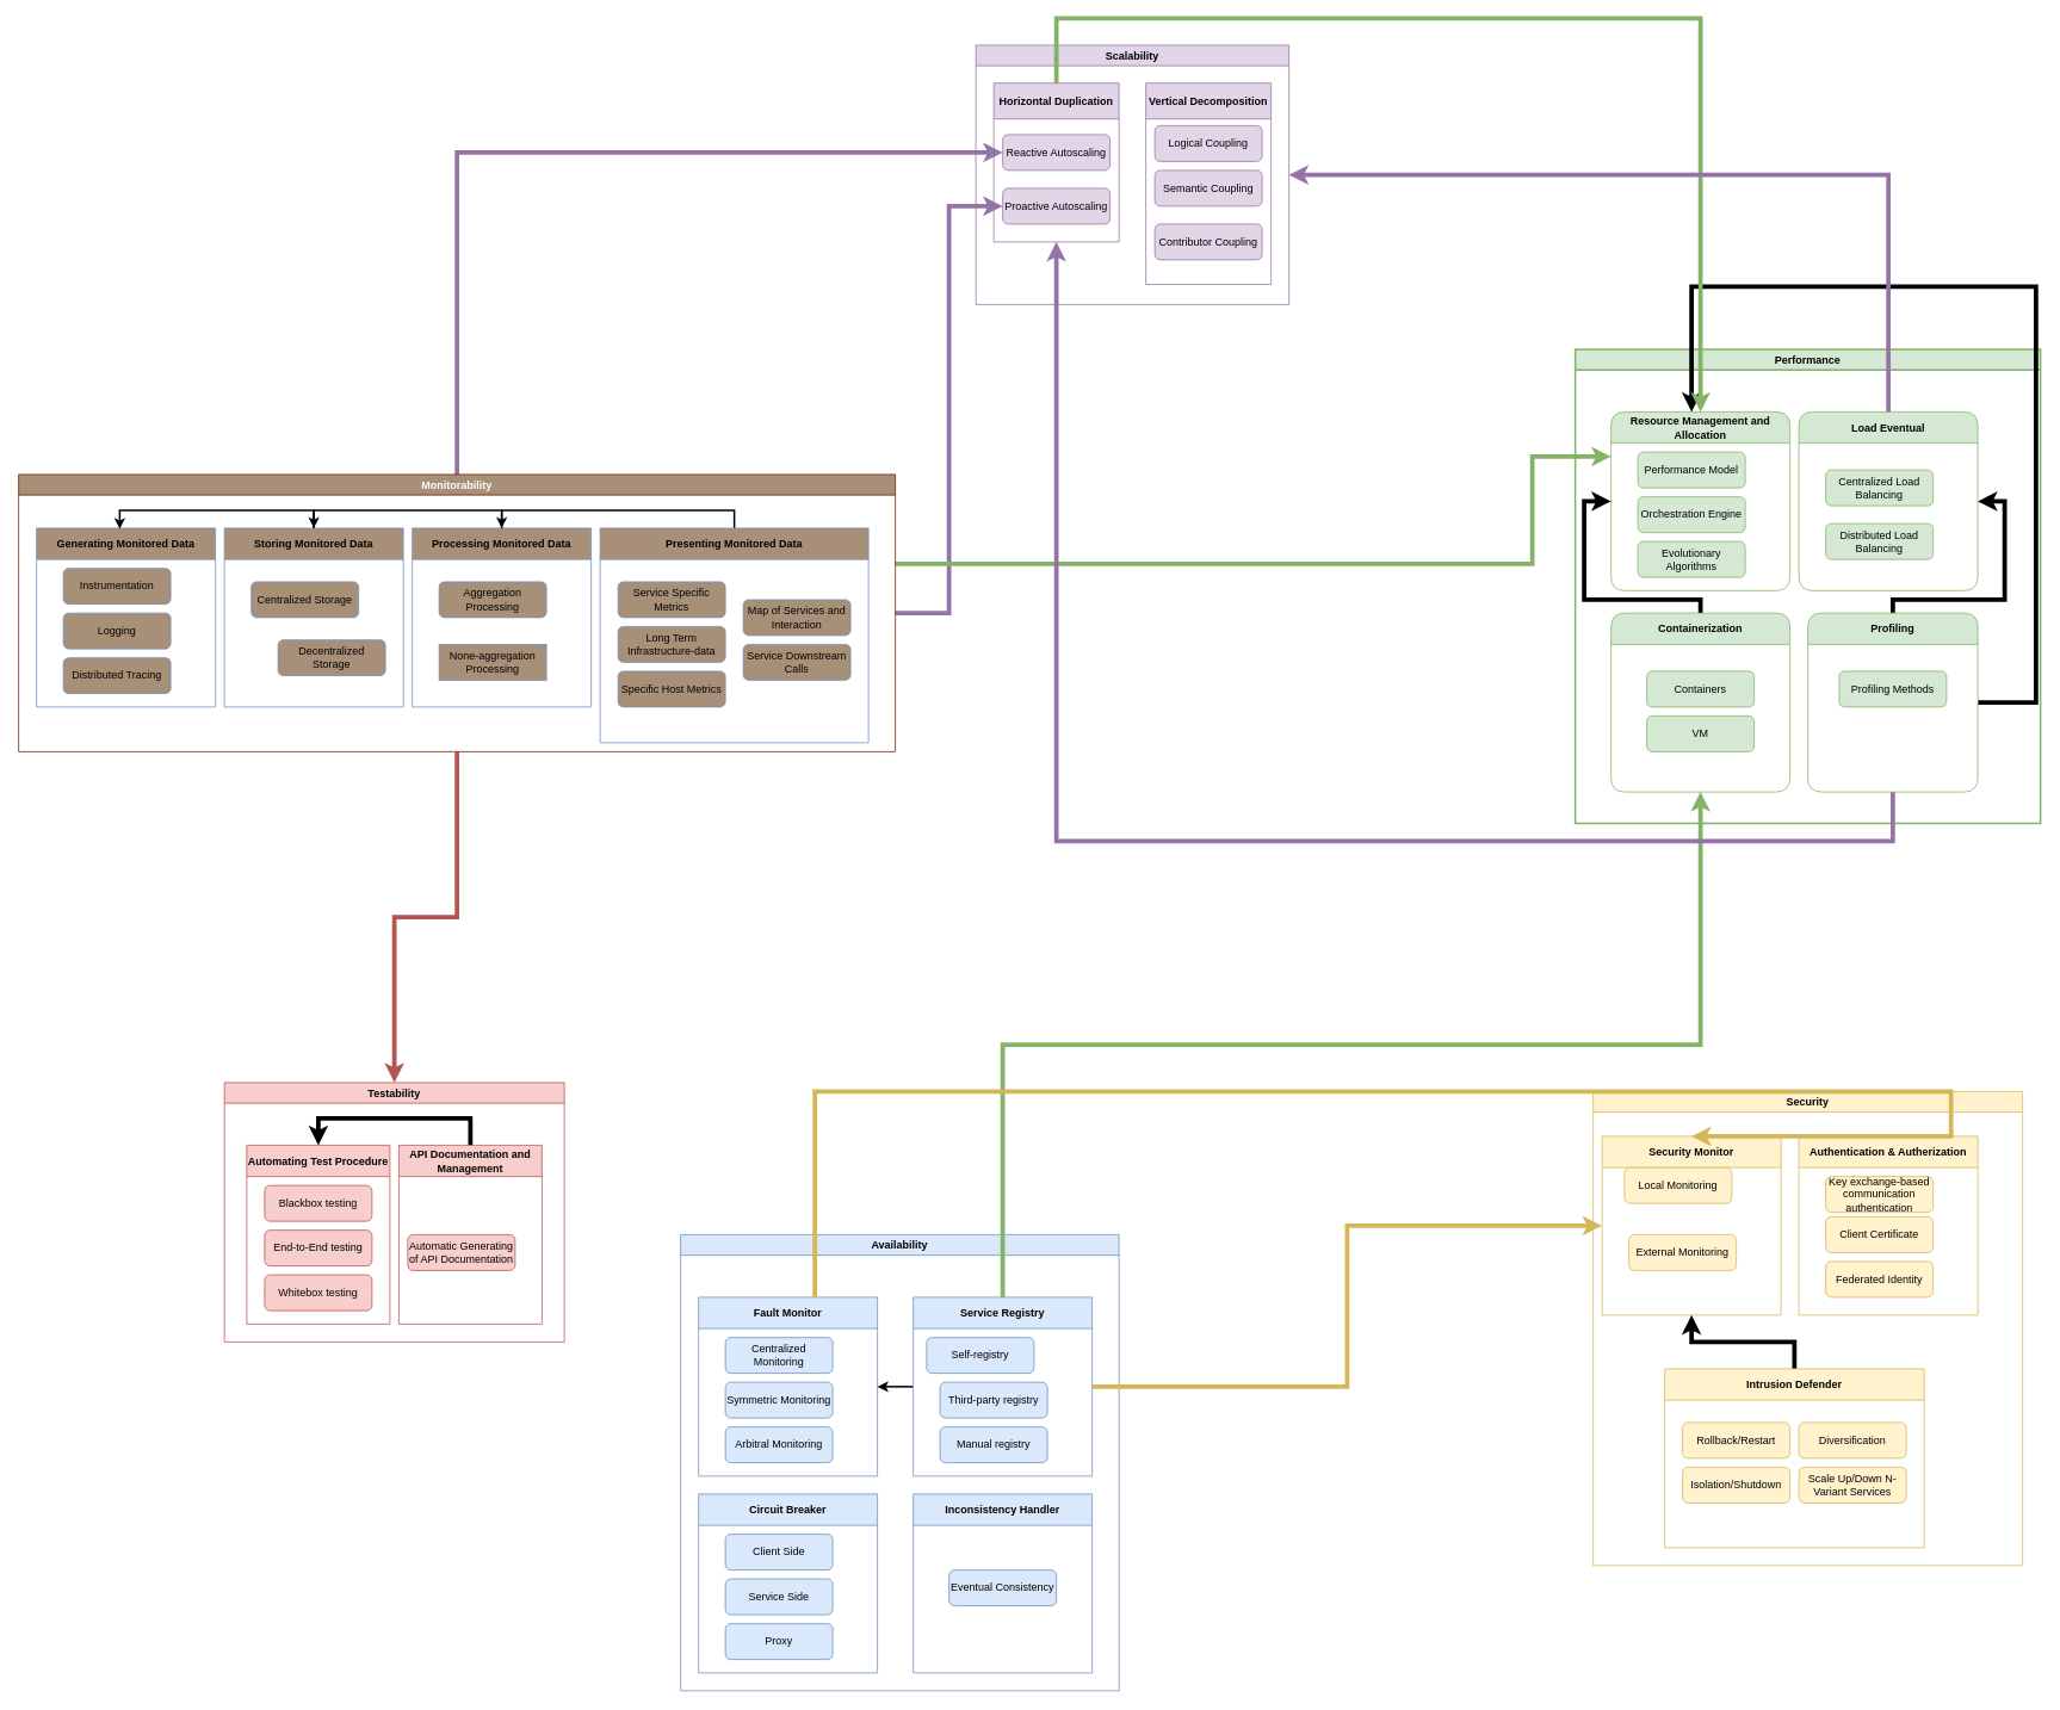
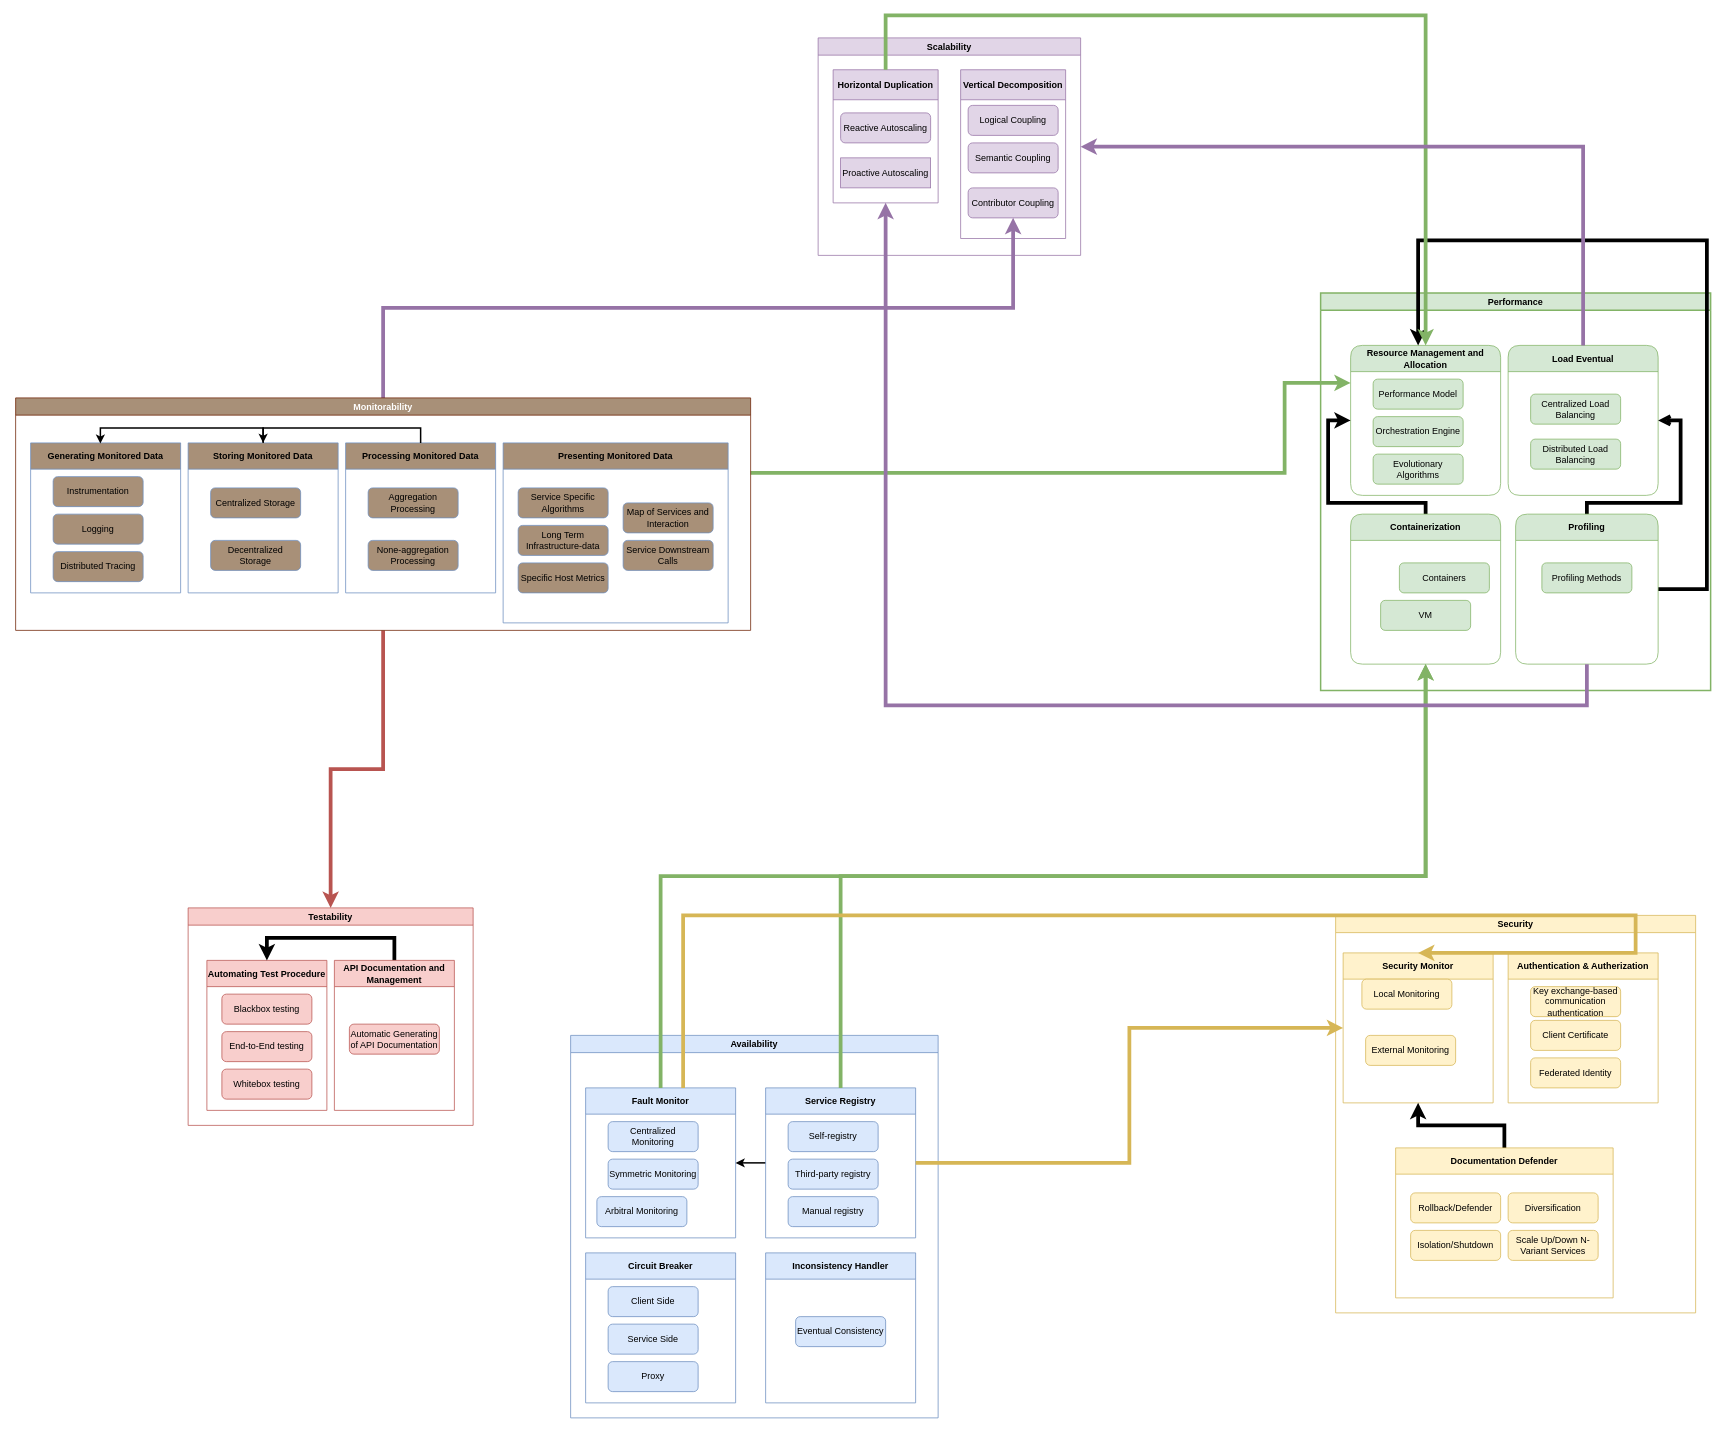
- <mxCell id="43" style="edgeStyle=orthogonalEdgeStyle;rounded=0;orthogonalLoop=1;jettySize=auto;html=1;exitX=0.5;exitY=0;exitDx=0;exitDy=0;entryX=0;entryY=0.5;entryDx=0;entryDy=0;strokeColor=#9673a6;strokeWidth=5;fillColor=#e1d5e7;" parent="1" source="46" target="4" edge="1"><mxGeometry relative="1" as="geometry" /></mxCell>
+ <mxCell id="43" style="edgeStyle=orthogonalEdgeStyle;rounded=0;orthogonalLoop=1;jettySize=auto;html=1;exitX=0.5;exitY=0;exitDx=0;exitDy=0;strokeColor=#9673a6;strokeWidth=5;fillColor=#e1d5e7;" parent="1" source="46" target="9" edge="1"><mxGeometry relative="1" as="geometry" /></mxCell>
- <mxCell id="5" value="Proactive Autoscaling" style="rounded=1;whiteSpace=wrap;html=1;fillColor=#e1d5e7;strokeColor=#9673a6;" parent="3" vertex="1"><mxGeometry x="10" y="117.5" width="120" height="40" as="geometry" /></mxCell>
+ <mxCell id="5" value="Proactive Autoscaling" style="whiteSpace=wrap;html=1;fillColor=#e1d5e7;strokeColor=#9673a6;rounded=0;" parent="3" vertex="1"><mxGeometry x="10" y="117.5" width="120" height="40" as="geometry" /></mxCell>
- <mxCell id="42" style="edgeStyle=orthogonalEdgeStyle;rounded=0;orthogonalLoop=1;jettySize=auto;html=1;entryX=0;entryY=0.5;entryDx=0;entryDy=0;strokeColor=#9673a6;strokeWidth=5;fillColor=#e1d5e7;" parent="1" source="46" target="5" edge="1"><mxGeometry relative="1" as="geometry" /></mxCell>
- <mxCell id="23" style="edgeStyle=orthogonalEdgeStyle;rounded=0;orthogonalLoop=1;jettySize=auto;html=1;exitX=0.5;exitY=0;exitDx=0;exitDy=0;entryX=1;entryY=0.5;entryDx=0;entryDy=0;strokeWidth=5;" parent="10" source="24" target="15" edge="1"><mxGeometry relative="1" as="geometry"><Array as="points"><mxPoint x="355" y="280" /><mxPoint x="480" y="280" /><mxPoint x="480" y="170" /></Array></mxGeometry></mxCell>
+ <mxCell id="23" style="edgeStyle=orthogonalEdgeStyle;rounded=0;orthogonalLoop=1;jettySize=auto;html=1;exitX=0.5;exitY=0;exitDx=0;exitDy=0;entryX=1;entryY=0.5;entryDx=0;entryDy=0;strokeWidth=5;endArrow=open;" parent="10" source="24" target="15" edge="1"><mxGeometry relative="1" as="geometry"><Array as="points"><mxPoint x="355" y="280" /><mxPoint x="480" y="280" /><mxPoint x="480" y="170" /></Array></mxGeometry></mxCell>
- <mxCell id="57" style="edgeStyle=orthogonalEdgeStyle;rounded=0;orthogonalLoop=1;jettySize=auto;html=1;exitX=0.5;exitY=0;exitDx=0;exitDy=0;entryX=0.5;entryY=0;entryDx=0;entryDy=0;strokeWidth=2;" parent="46" source="58" target="54" edge="1"><mxGeometry relative="1" as="geometry" /></mxCell>
- <mxCell id="59" value="Service Specific Metrics" style="rounded=1;whiteSpace=wrap;html=1;fillColor=#A89078;strokeColor=#6c8ebf;" parent="58" vertex="1"><mxGeometry x="20" y="60" width="120" height="40" as="geometry" /></mxCell>
+ <mxCell id="59" value="Service Specific Algorithms" style="rounded=1;whiteSpace=wrap;html=1;fillColor=#A89078;strokeColor=#6c8ebf;" parent="58" vertex="1"><mxGeometry x="20" y="60" width="120" height="40" as="geometry" /></mxCell>
- <mxCell id="53" value="Decentralized Storage" style="rounded=1;whiteSpace=wrap;html=1;fillColor=#A89078;strokeColor=#6c8ebf;" parent="51" vertex="1"><mxGeometry x="60" y="125" width="120" height="40" as="geometry" /></mxCell>
+ <mxCell id="53" value="Decentralized Storage" style="rounded=1;whiteSpace=wrap;html=1;fillColor=#A89078;strokeColor=#6c8ebf;" parent="51" vertex="1"><mxGeometry x="30" y="130" width="120" height="40" as="geometry" /></mxCell>
- <mxCell id="56" value="None-aggregation Processing" style="whiteSpace=wrap;html=1;fillColor=#A89078;strokeColor=#6c8ebf;rounded=0;" parent="54" vertex="1"><mxGeometry x="30" y="130" width="120" height="40" as="geometry" /></mxCell>
+ <mxCell id="56" value="None-aggregation Processing" style="rounded=1;whiteSpace=wrap;html=1;fillColor=#A89078;strokeColor=#6c8ebf;" parent="54" vertex="1"><mxGeometry x="30" y="130" width="120" height="40" as="geometry" /></mxCell>
- <mxCell id="20" value="Containers" style="rounded=1;whiteSpace=wrap;html=1;fillColor=#d5e8d4;strokeColor=#82b366;" parent="19" vertex="1"><mxGeometry x="40" y="65" width="120" height="40" as="geometry" /></mxCell>
+ <mxCell id="20" value="Containers" style="rounded=1;whiteSpace=wrap;html=1;fillColor=#d5e8d4;strokeColor=#82b366;" parent="19" vertex="1"><mxGeometry x="65" y="65" width="120" height="40" as="geometry" /></mxCell>
+ <mxCell id="89" style="edgeStyle=orthogonalEdgeStyle;rounded=0;orthogonalLoop=1;jettySize=auto;html=1;exitX=0.5;exitY=0;exitDx=0;exitDy=0;entryX=0.5;entryY=1;entryDx=0;entryDy=0;fillColor=#d5e8d4;strokeColor=#82b366;strokeWidth=5;" parent="1" source="27" target="19" edge="1"><mxGeometry relative="1" as="geometry" /></mxCell>
- <mxCell id="73" value="Automatic Generating of API Documentation" style="rounded=1;whiteSpace=wrap;html=1;fillColor=#f8cecc;strokeColor=#b85450;" parent="72" vertex="1"><mxGeometry x="10" y="100" width="120" height="40" as="geometry" /></mxCell>
+ <mxCell id="73" value="Automatic Generating of API Documentation" style="rounded=1;whiteSpace=wrap;html=1;fillColor=#f8cecc;strokeColor=#b85450;" parent="72" vertex="1"><mxGeometry x="20" y="85" width="120" height="40" as="geometry" /></mxCell>
- <mxCell id="33" value="Self-registry" style="rounded=1;whiteSpace=wrap;html=1;fillColor=#dae8fc;strokeColor=#6c8ebf;" parent="32" vertex="1"><mxGeometry x="15" y="45" width="120" height="40" as="geometry" /></mxCell>
+ <mxCell id="33" value="Self-registry" style="rounded=1;whiteSpace=wrap;html=1;fillColor=#dae8fc;strokeColor=#6c8ebf;" parent="32" vertex="1"><mxGeometry x="30" y="45" width="120" height="40" as="geometry" /></mxCell>
- <mxCell id="83" value="Intrusion Defender" style="swimlane;whiteSpace=wrap;html=1;startSize=35;fillColor=#fff2cc;strokeColor=#d6b656;" parent="74" vertex="1"><mxGeometry x="80" y="310" width="290" height="200" as="geometry" /></mxCell>
+ <mxCell id="83" value="Documentation Defender" style="swimlane;whiteSpace=wrap;html=1;startSize=35;fillColor=#fff2cc;strokeColor=#d6b656;" parent="74" vertex="1"><mxGeometry x="80" y="310" width="290" height="200" as="geometry" /></mxCell>
- <mxCell id="84" value="Rollback/Restart" style="rounded=1;whiteSpace=wrap;html=1;fillColor=#fff2cc;strokeColor=#d6b656;" parent="83" vertex="1"><mxGeometry x="20" y="60" width="120" height="40" as="geometry" /></mxCell>
+ <mxCell id="84" value="Rollback/Defender" style="rounded=1;whiteSpace=wrap;html=1;fillColor=#fff2cc;strokeColor=#d6b656;" parent="83" vertex="1"><mxGeometry x="20" y="60" width="120" height="40" as="geometry" /></mxCell>
- <mxCell id="30" value="Arbitral Monitoring" style="rounded=1;whiteSpace=wrap;html=1;fillColor=#dae8fc;strokeColor=#6c8ebf;" parent="27" vertex="1"><mxGeometry x="30" y="145" width="120" height="40" as="geometry" /></mxCell>
+ <mxCell id="30" value="Arbitral Monitoring" style="rounded=1;whiteSpace=wrap;html=1;fillColor=#dae8fc;strokeColor=#6c8ebf;" parent="27" vertex="1"><mxGeometry x="15" y="145" width="120" height="40" as="geometry" /></mxCell>
